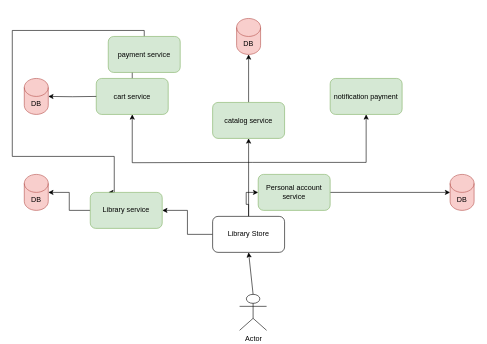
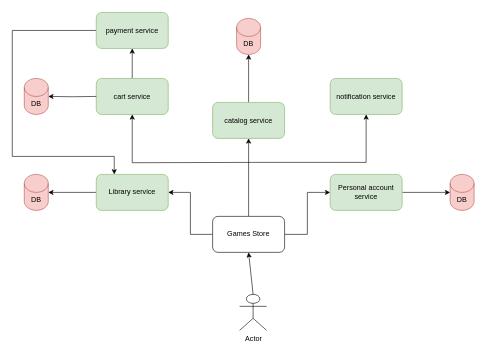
- <mxCell id="14" value="payment service" style="rounded=1;whiteSpace=wrap;html=1;fillColor=#d5e8d4;strokeColor=#82b366;" parent="1" vertex="1"><mxGeometry x="180" y="60" width="120" height="60" as="geometry" /></mxCell>
+ <mxCell id="14" value="payment service" style="rounded=1;whiteSpace=wrap;html=1;fillColor=#d5e8d4;strokeColor=#82b366;" parent="1" vertex="1"><mxGeometry x="160" y="20" width="120" height="60" as="geometry" /></mxCell>
- <mxCell id="15" value="notification payment" style="rounded=1;whiteSpace=wrap;html=1;fillColor=#d5e8d4;strokeColor=#82b366;" parent="1" vertex="1"><mxGeometry x="550" y="130" width="120" height="60" as="geometry" /></mxCell>
+ <mxCell id="15" value="notification service" style="rounded=1;whiteSpace=wrap;html=1;fillColor=#d5e8d4;strokeColor=#82b366;" parent="1" vertex="1"><mxGeometry x="550" y="130" width="120" height="60" as="geometry" /></mxCell>
- <mxCell id="17" value="Personal account service" style="rounded=1;whiteSpace=wrap;html=1;fillColor=#d5e8d4;strokeColor=#82b366;" parent="1" vertex="1"><mxGeometry x="430" y="290" width="120" height="60" as="geometry" /></mxCell>
+ <mxCell id="17" value="Personal account service" style="rounded=1;whiteSpace=wrap;html=1;fillColor=#d5e8d4;strokeColor=#82b366;" parent="1" vertex="1"><mxGeometry x="550" y="290" width="120" height="60" as="geometry" /></mxCell>
- <mxCell id="21" value="Library service" style="rounded=1;whiteSpace=wrap;html=1;fillColor=#d5e8d4;strokeColor=#82b366;" parent="1" vertex="1"><mxGeometry x="150" y="320" width="120" height="60" as="geometry" /></mxCell>
+ <mxCell id="21" value="Library service" style="rounded=1;whiteSpace=wrap;html=1;fillColor=#d5e8d4;strokeColor=#82b366;" parent="1" vertex="1"><mxGeometry x="160" y="290" width="120" height="60" as="geometry" /></mxCell>
- <mxCell id="6" value="Library Store" style="rounded=1;whiteSpace=wrap;html=1;" parent="1" vertex="1"><mxGeometry x="354" y="360" width="120" height="60" as="geometry" /></mxCell>
+ <mxCell id="6" value="Games Store" style="rounded=1;whiteSpace=wrap;html=1;" parent="1" vertex="1"><mxGeometry x="354" y="360" width="120" height="60" as="geometry" /></mxCell>
